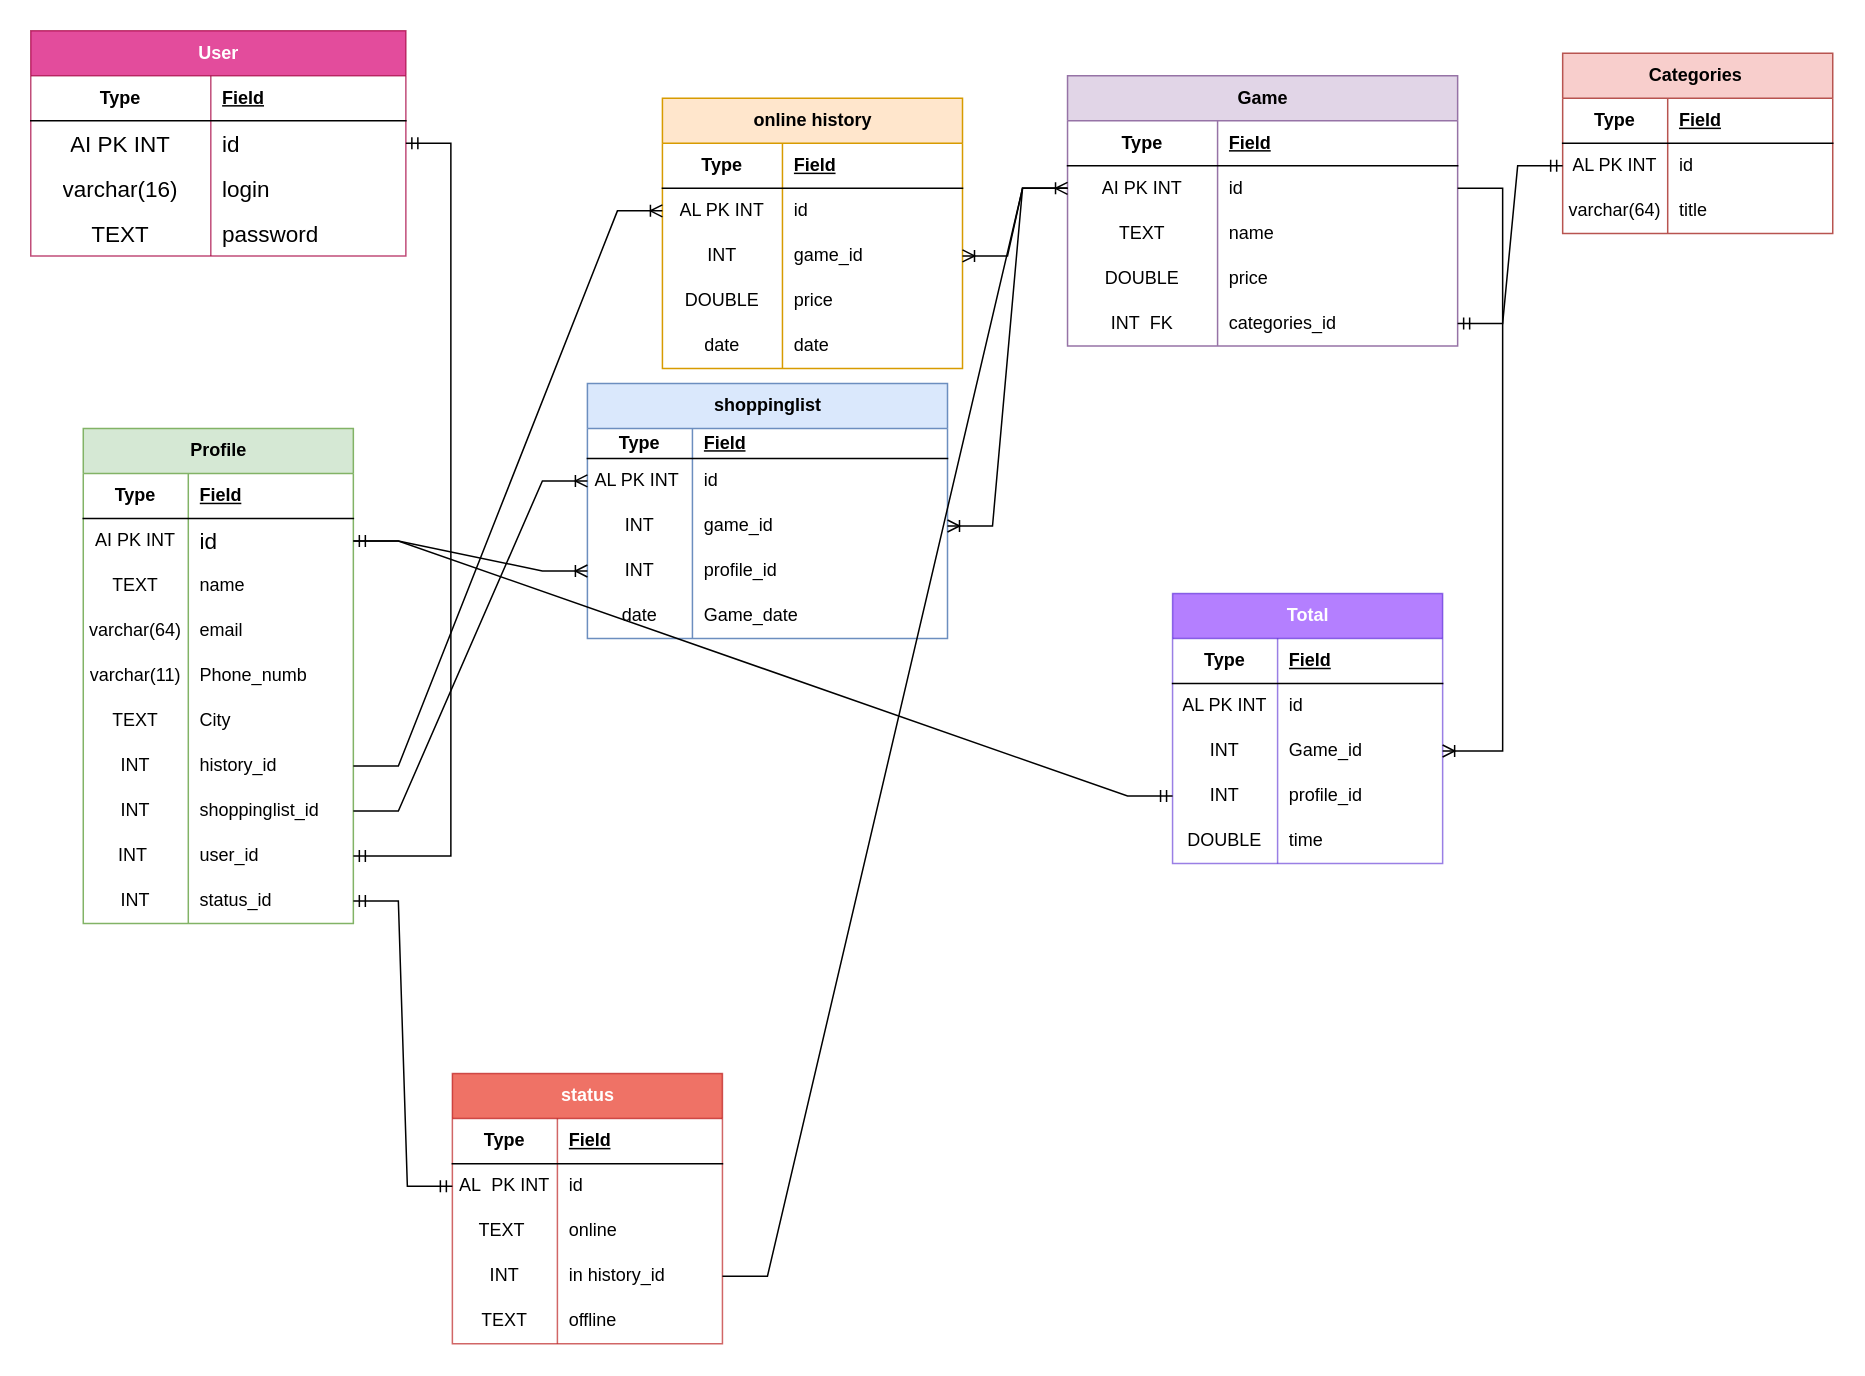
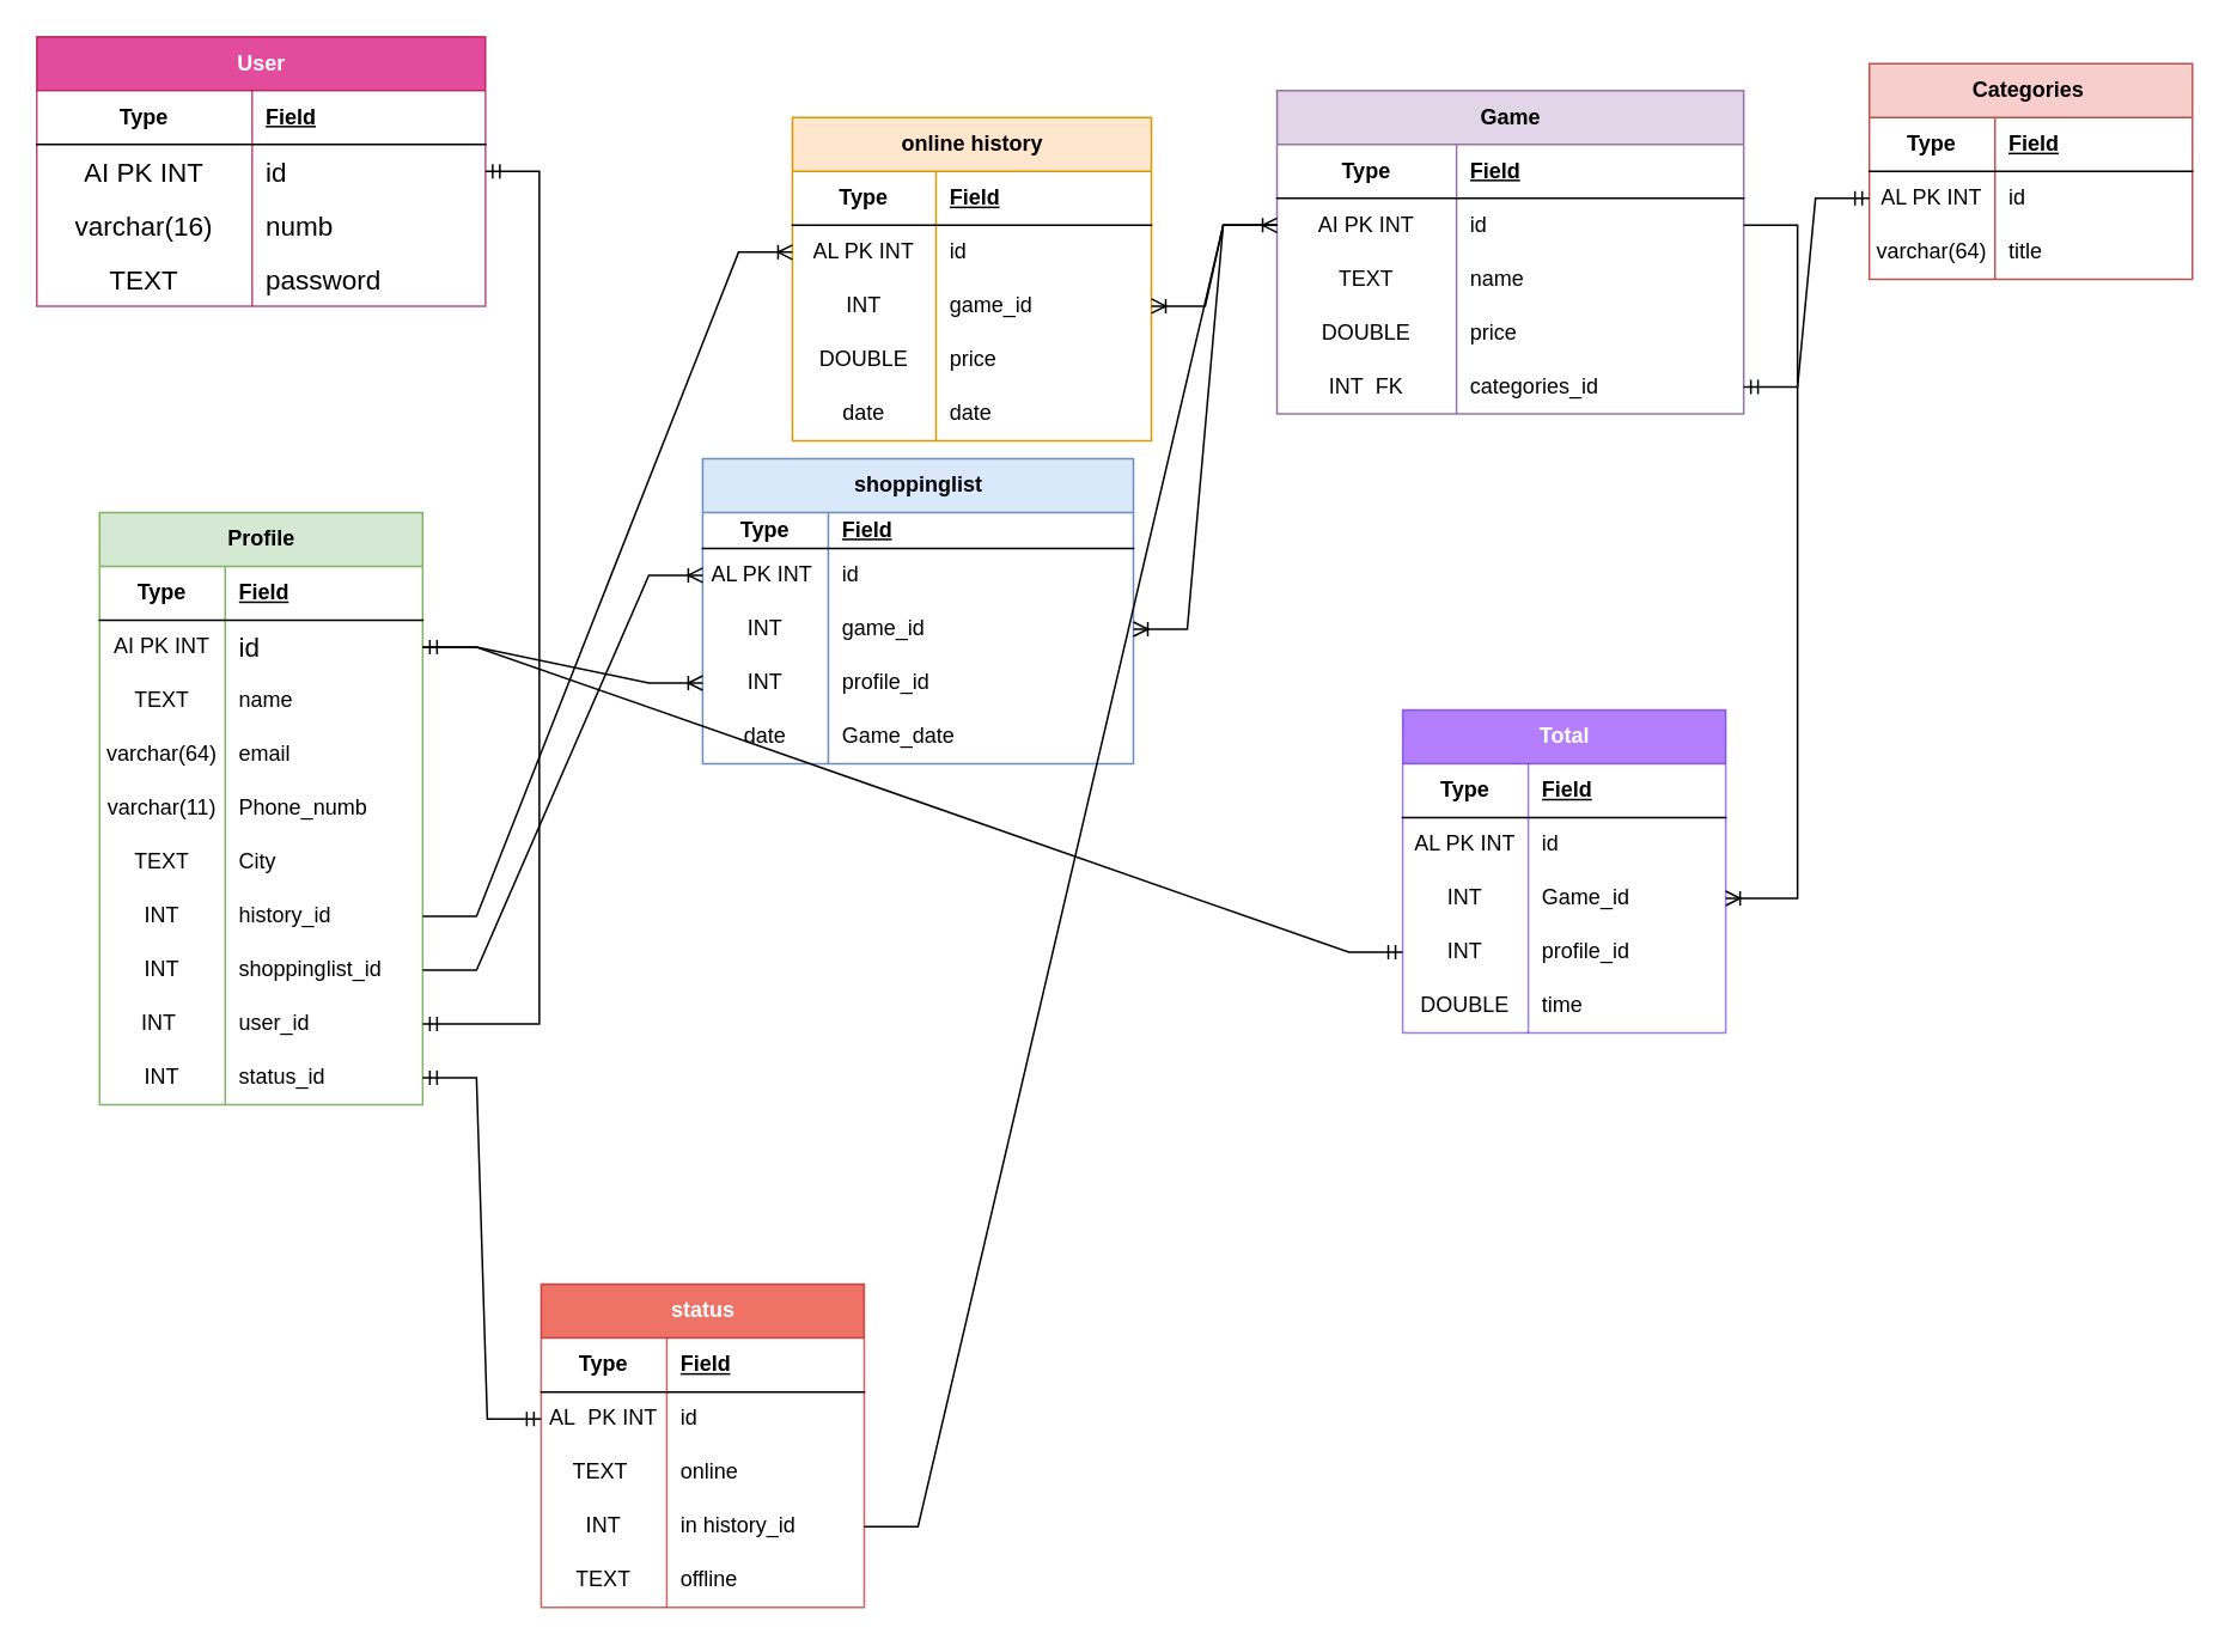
- <mxCell id="11" value="&lt;font style=&quot;font-size: 15px;&quot;&gt;login&lt;/font&gt;" style="shape=partialRectangle;connectable=0;fillColor=none;top=0;left=0;bottom=0;right=0;align=left;spacingLeft=6;overflow=hidden;whiteSpace=wrap;html=1;" parent="9" vertex="1"><mxGeometry x="120" width="130" height="30" as="geometry"><mxRectangle width="130" height="30" as="alternateBounds" /></mxGeometry></mxCell>
+ <mxCell id="11" value="&lt;font style=&quot;font-size: 15px;&quot;&gt;numb&lt;/font&gt;" style="shape=partialRectangle;connectable=0;fillColor=none;top=0;left=0;bottom=0;right=0;align=left;spacingLeft=6;overflow=hidden;whiteSpace=wrap;html=1;" parent="9" vertex="1"><mxGeometry x="120" width="130" height="30" as="geometry"><mxRectangle width="130" height="30" as="alternateBounds" /></mxGeometry></mxCell>
